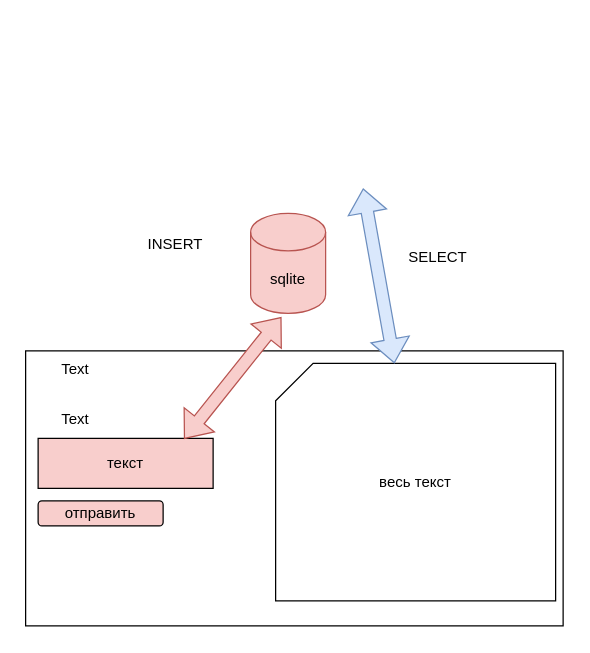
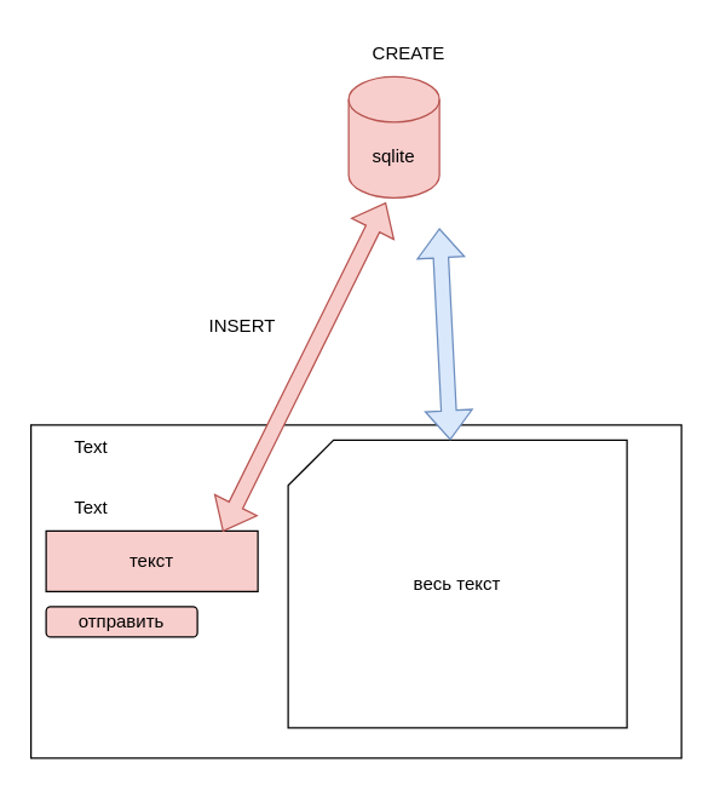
+ <mxCell id="13" value="CREATE" style="text;html=1;strokeColor=none;fillColor=none;align=center;verticalAlign=middle;whiteSpace=wrap;rounded=0;" vertex="1" parent="1"><mxGeometry x="240" y="20" width="60" height="30" as="geometry" /></mxCell>
- <mxCell id="11" value="INSERT" style="text;html=1;strokeColor=none;fillColor=none;align=center;verticalAlign=middle;whiteSpace=wrap;rounded=0;" vertex="1" parent="1"><mxGeometry x="110" y="180" width="60" height="30" as="geometry" /></mxCell>
+ <mxCell id="11" value="INSERT" style="text;html=1;strokeColor=none;fillColor=none;align=center;verticalAlign=middle;whiteSpace=wrap;rounded=0;" vertex="1" parent="1"><mxGeometry x="130" y="200" width="60" height="30" as="geometry" /></mxCell>
- <mxCell id="12" value="SELECT" style="text;html=1;strokeColor=none;fillColor=none;align=center;verticalAlign=middle;whiteSpace=wrap;rounded=0;" vertex="1" parent="1"><mxGeometry x="320" y="190" width="60" height="30" as="geometry" /></mxCell>
- <mxCell id="8" value="sqlite" style="shape=cylinder3;whiteSpace=wrap;html=1;boundedLbl=1;backgroundOutline=1;size=15;fillColor=#f8cecc;strokeColor=#b85450;" vertex="1" parent="1"><mxGeometry x="200" y="170" width="60" height="80" as="geometry" /></mxCell>
+ <mxCell id="8" value="sqlite" style="shape=cylinder3;whiteSpace=wrap;html=1;boundedLbl=1;backgroundOutline=1;size=15;fillColor=#f8cecc;strokeColor=#b85450;" vertex="1" parent="1"><mxGeometry x="230" y="50" width="60" height="80" as="geometry" /></mxCell>
- <mxCell id="7" value="весь текст" style="shape=card;whiteSpace=wrap;html=1;" vertex="1" parent="1"><mxGeometry x="220" y="290" width="224" height="190" as="geometry" /></mxCell>
+ <mxCell id="7" value="весь текст" style="shape=card;whiteSpace=wrap;html=1;" vertex="1" parent="1"><mxGeometry x="190" y="290" width="224" height="190" as="geometry" /></mxCell>
